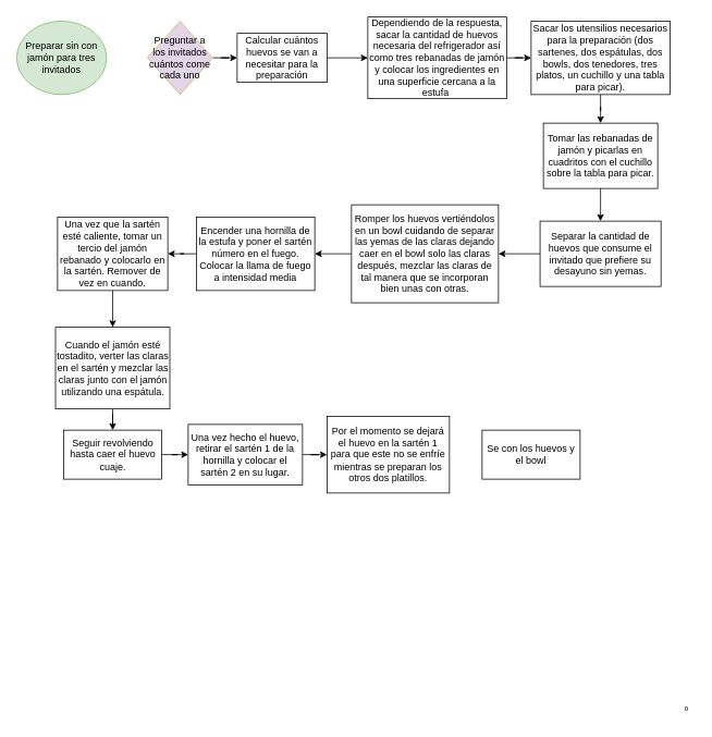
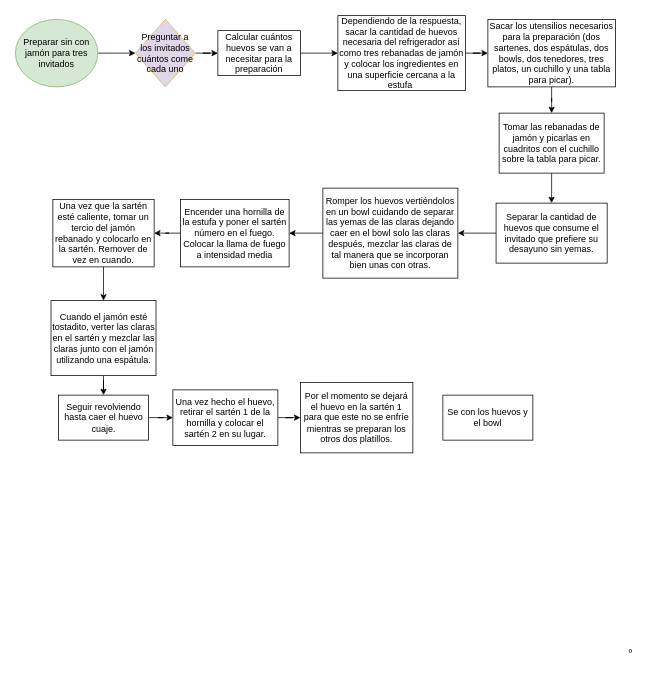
+ <mxCell id="3" style="edgeStyle=orthogonalEdgeStyle;rounded=0;orthogonalLoop=1;jettySize=auto;html=1;entryX=0;entryY=0.5;entryDx=0;entryDy=0;" edge="1" parent="1" source="4" target="6"><mxGeometry relative="1" as="geometry" /></mxCell>
